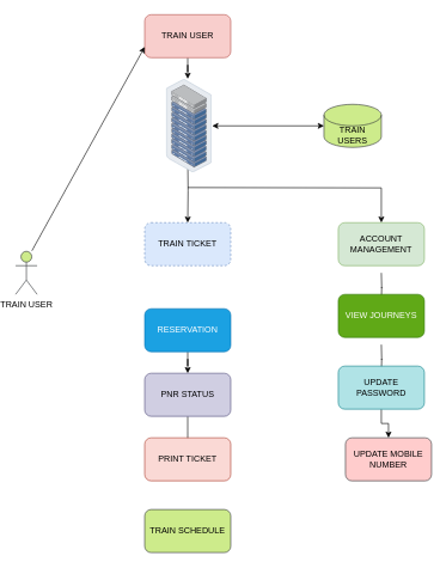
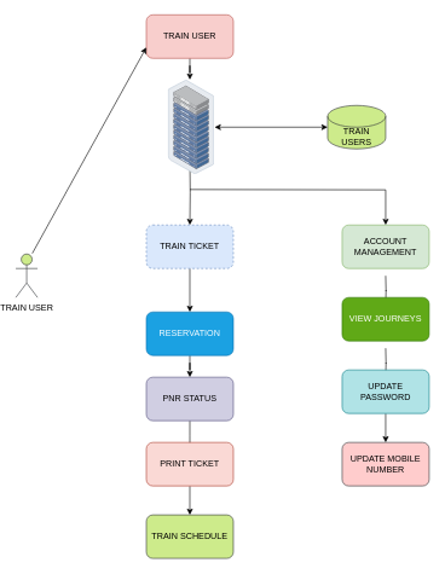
+ <mxCell id="5" value="" style="edgeStyle=orthogonalEdgeStyle;rounded=0;orthogonalLoop=1;jettySize=auto;html=1;" edge="1" parent="1" source="6" target="10"><mxGeometry relative="1" as="geometry" /></mxCell>
- <mxCell id="26" value="UPDATE MOBILE NUMBER" style="whiteSpace=wrap;html=1;fillColor=#ffcccc;strokeColor=#36393d;rounded=1;" vertex="1" parent="1"><mxGeometry x="480" y="610" width="120" height="60" as="geometry" /></mxCell>
+ <mxCell id="26" value="UPDATE MOBILE NUMBER" style="whiteSpace=wrap;html=1;fillColor=#ffcccc;strokeColor=#36393d;rounded=1;" vertex="1" parent="1"><mxGeometry x="470" y="610" width="120" height="60" as="geometry" /></mxCell>
+ <mxCell id="13" value="" style="edgeStyle=orthogonalEdgeStyle;rounded=0;orthogonalLoop=1;jettySize=auto;html=1;" edge="1" parent="1" source="14" target="15"><mxGeometry relative="1" as="geometry" /></mxCell>
